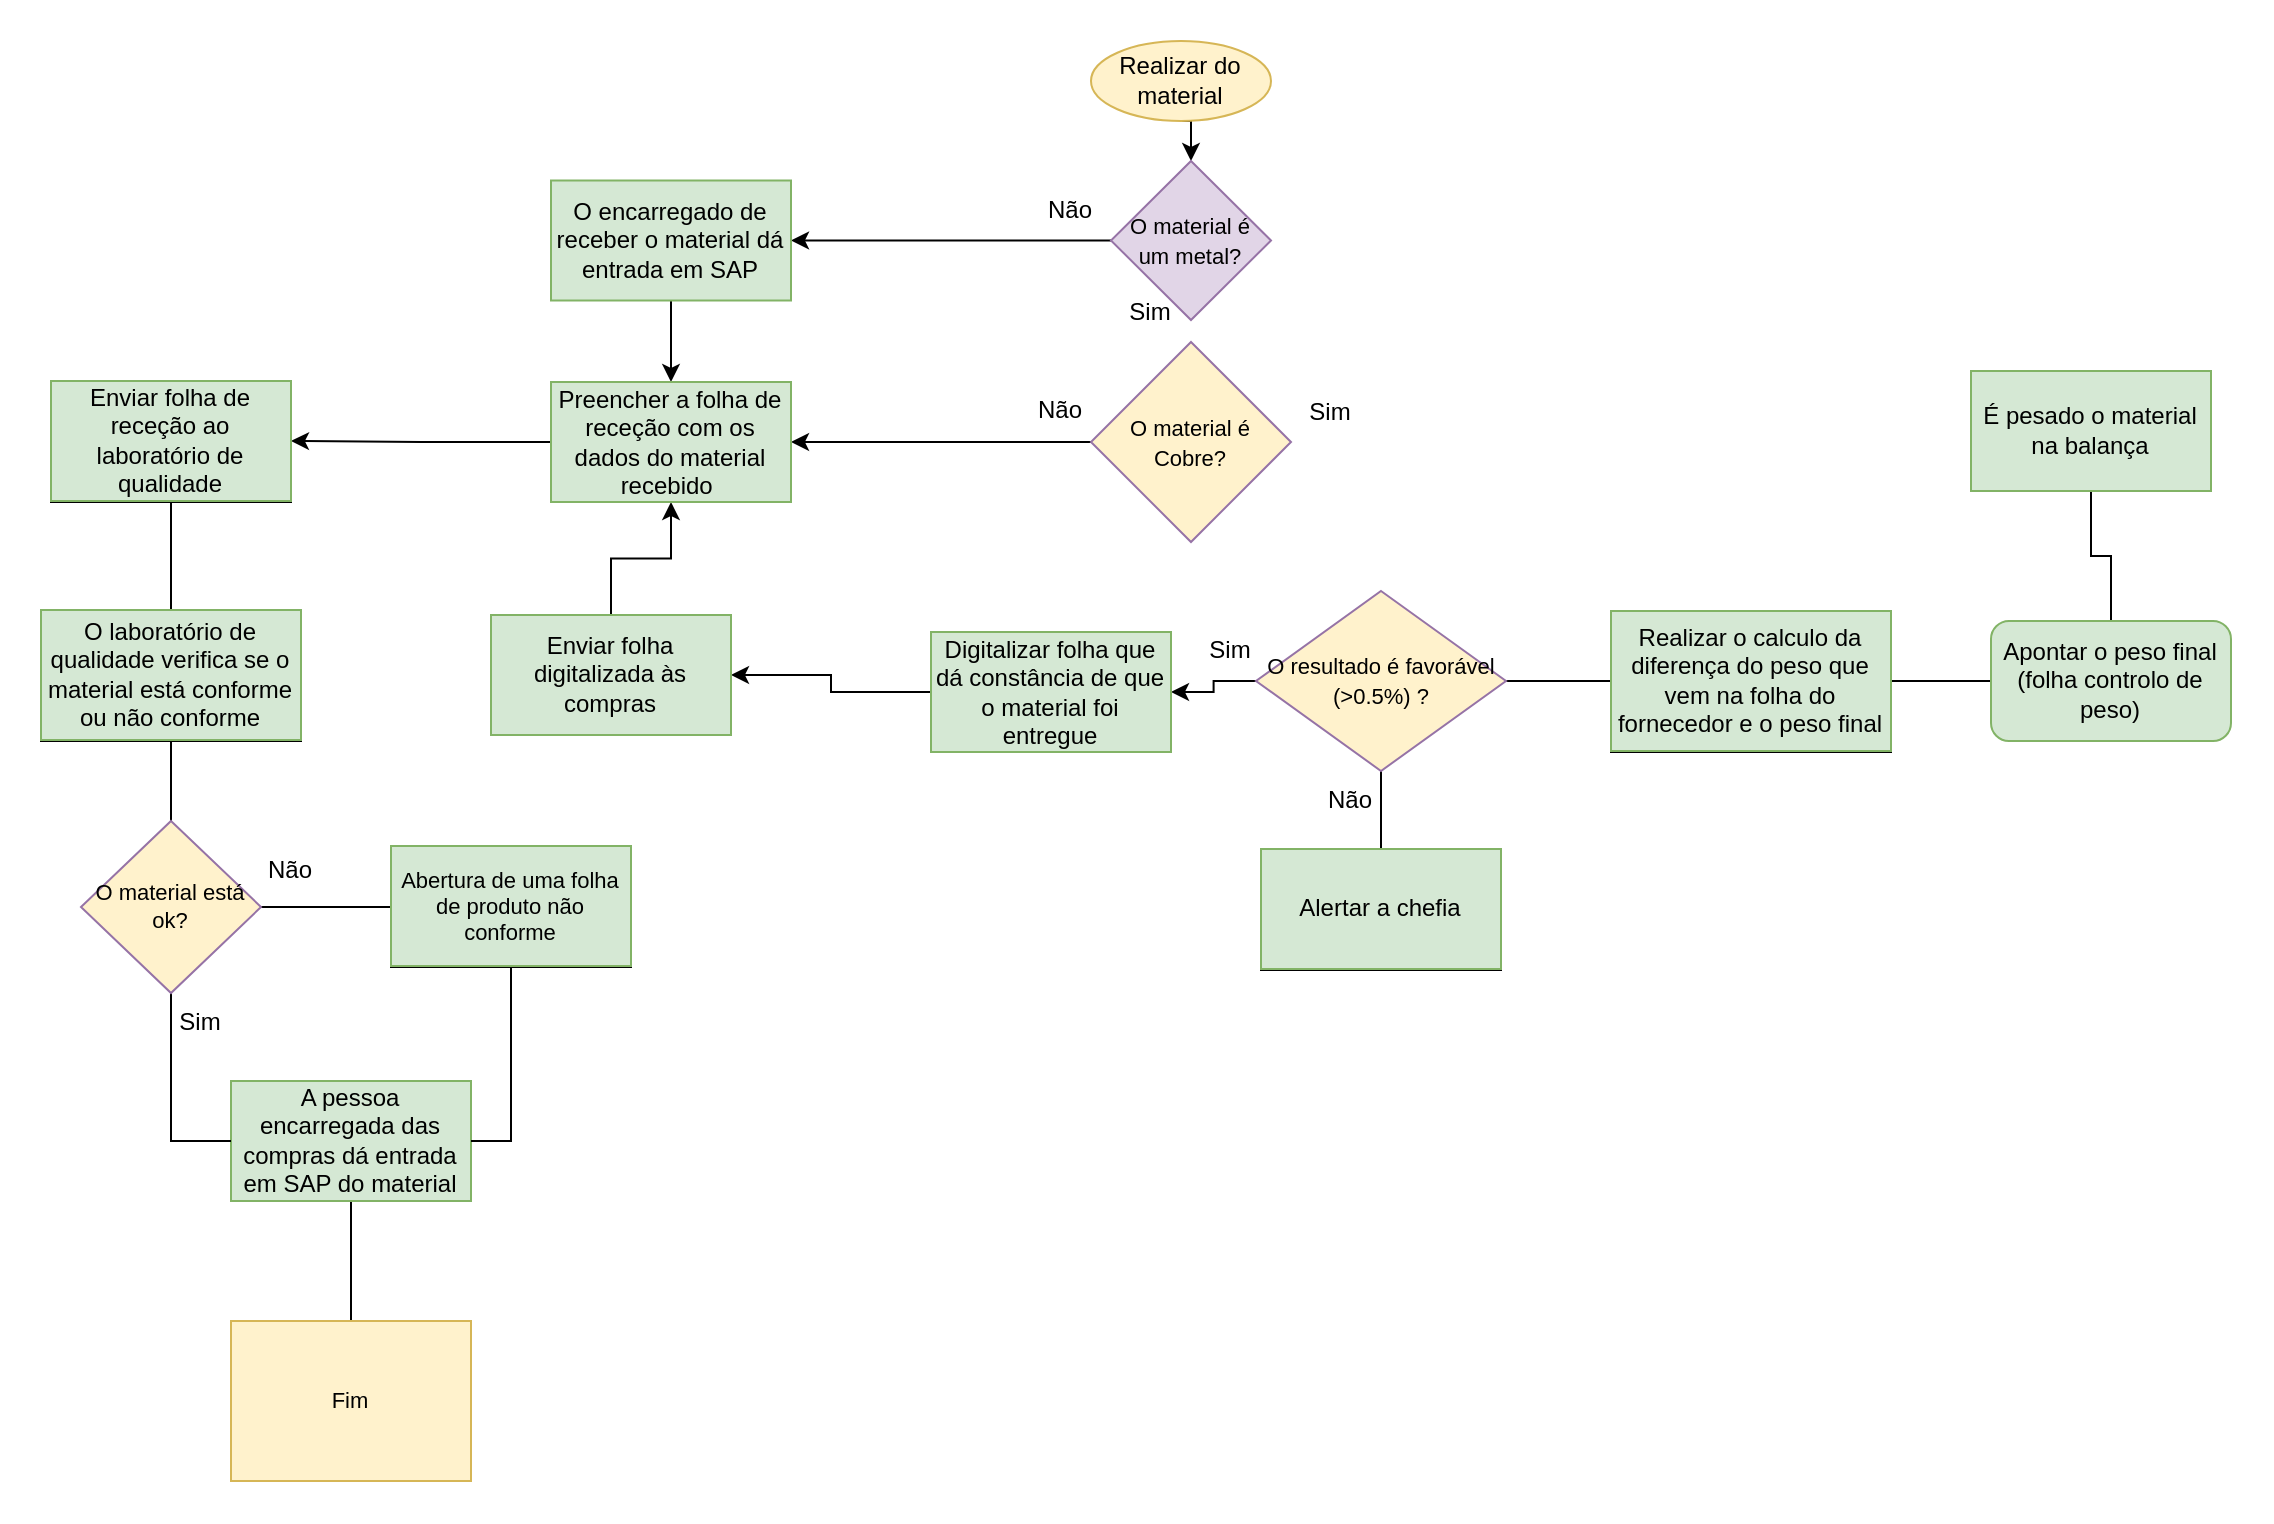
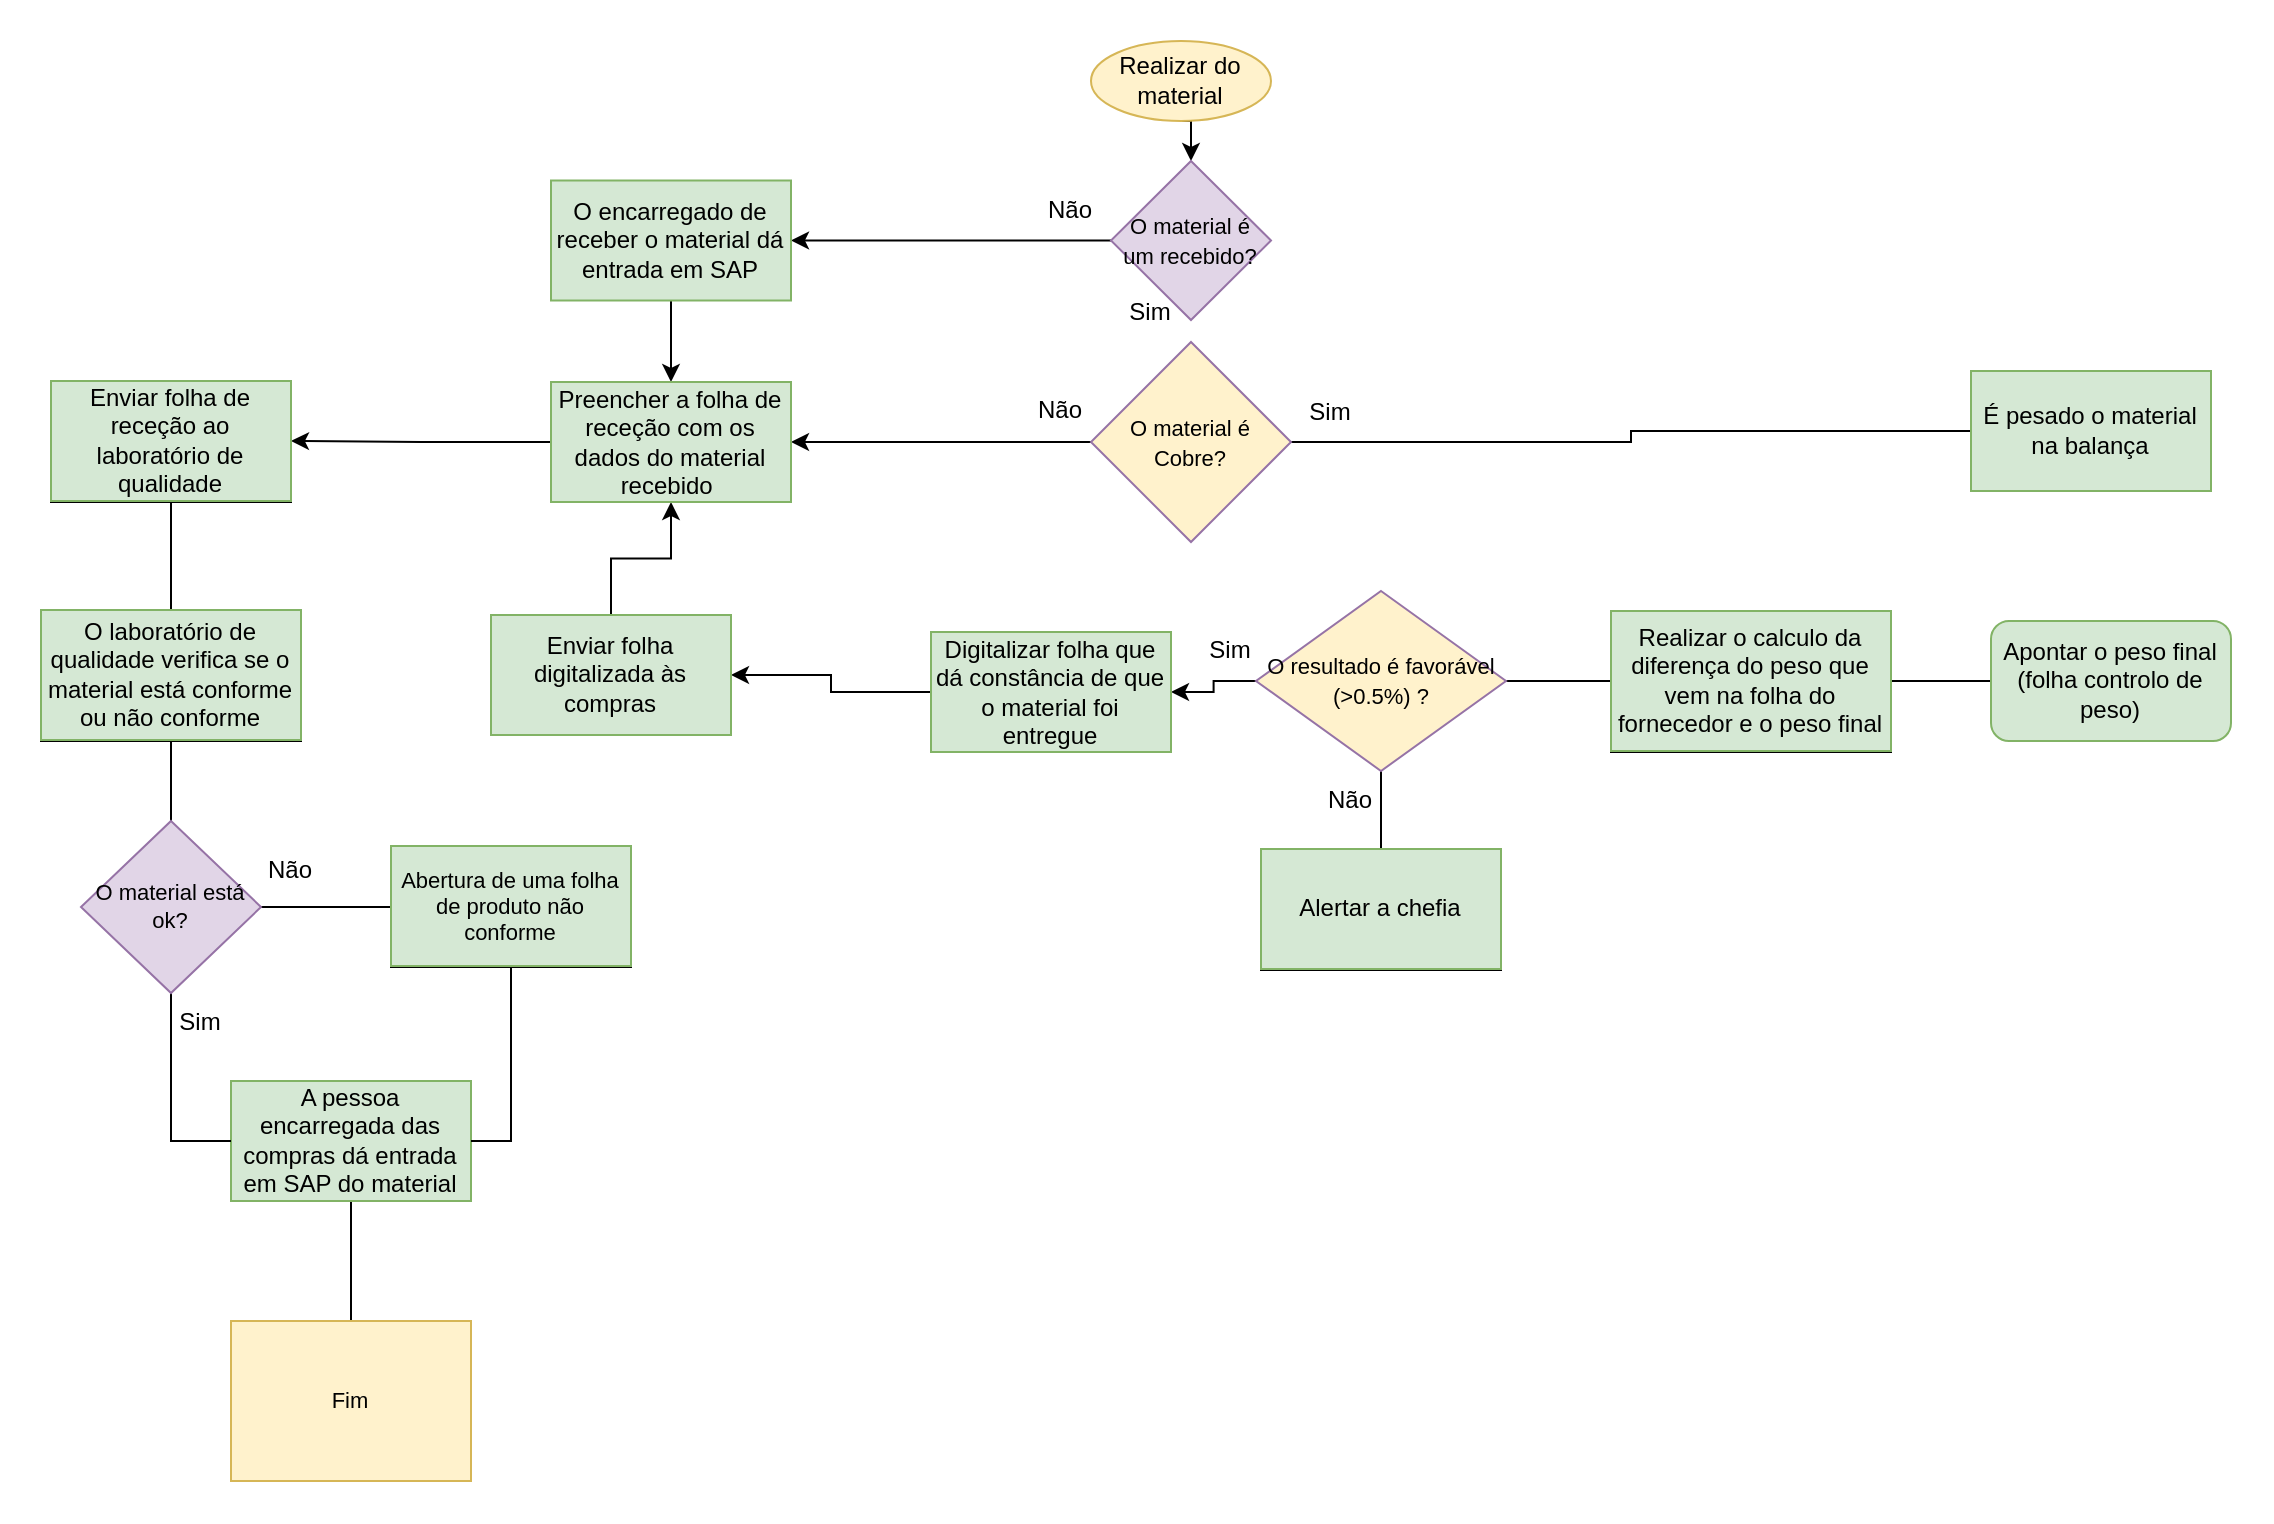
- <mxCell id="27" value="&lt;font style=&quot;font-size: 11px;&quot;&gt;O material é um metal?&lt;/font&gt;" style="rhombus;whiteSpace=wrap;html=1;fillColor=#e1d5e7;strokeColor=#9673a6;" parent="1" vertex="1"><mxGeometry x="555" y="80" width="80" height="79.5" as="geometry" /></mxCell>
+ <mxCell id="27" value="&lt;font style=&quot;font-size: 11px;&quot;&gt;O material é um recebido?&lt;/font&gt;" style="rhombus;whiteSpace=wrap;html=1;fillColor=#e1d5e7;strokeColor=#9673a6;" parent="1" vertex="1"><mxGeometry x="555" y="80" width="80" height="79.5" as="geometry" /></mxCell>
+ <mxCell id="4" style="edgeStyle=orthogonalEdgeStyle;rounded=0;orthogonalLoop=1;jettySize=auto;html=1;exitX=1;exitY=0.5;exitDx=0;exitDy=0;entryX=0;entryY=0.5;entryDx=0;entryDy=0;endArrow=none;endFill=0;" parent="1" source="6" target="10" edge="1"><mxGeometry relative="1" as="geometry" /></mxCell>
- <mxCell id="9" style="edgeStyle=orthogonalEdgeStyle;rounded=0;orthogonalLoop=1;jettySize=auto;html=1;exitX=0.5;exitY=1;exitDx=0;exitDy=0;entryX=0.5;entryY=0;entryDx=0;entryDy=0;endArrow=none;endFill=0;" parent="1" source="10" target="12" edge="1"><mxGeometry relative="1" as="geometry" /></mxCell>
- <mxCell id="30" value="O material está ok?" style="rhombus;whiteSpace=wrap;html=1;fontSize=11;fillColor=#fff2cc;strokeColor=#9673a6;" parent="1" vertex="1"><mxGeometry x="40" y="410" width="90" height="86" as="geometry" /></mxCell>
+ <mxCell id="30" value="O material está ok?" style="rhombus;whiteSpace=wrap;html=1;fontSize=11;fillColor=#e1d5e7;strokeColor=#9673a6;" parent="1" vertex="1"><mxGeometry x="40" y="410" width="90" height="86" as="geometry" /></mxCell>
